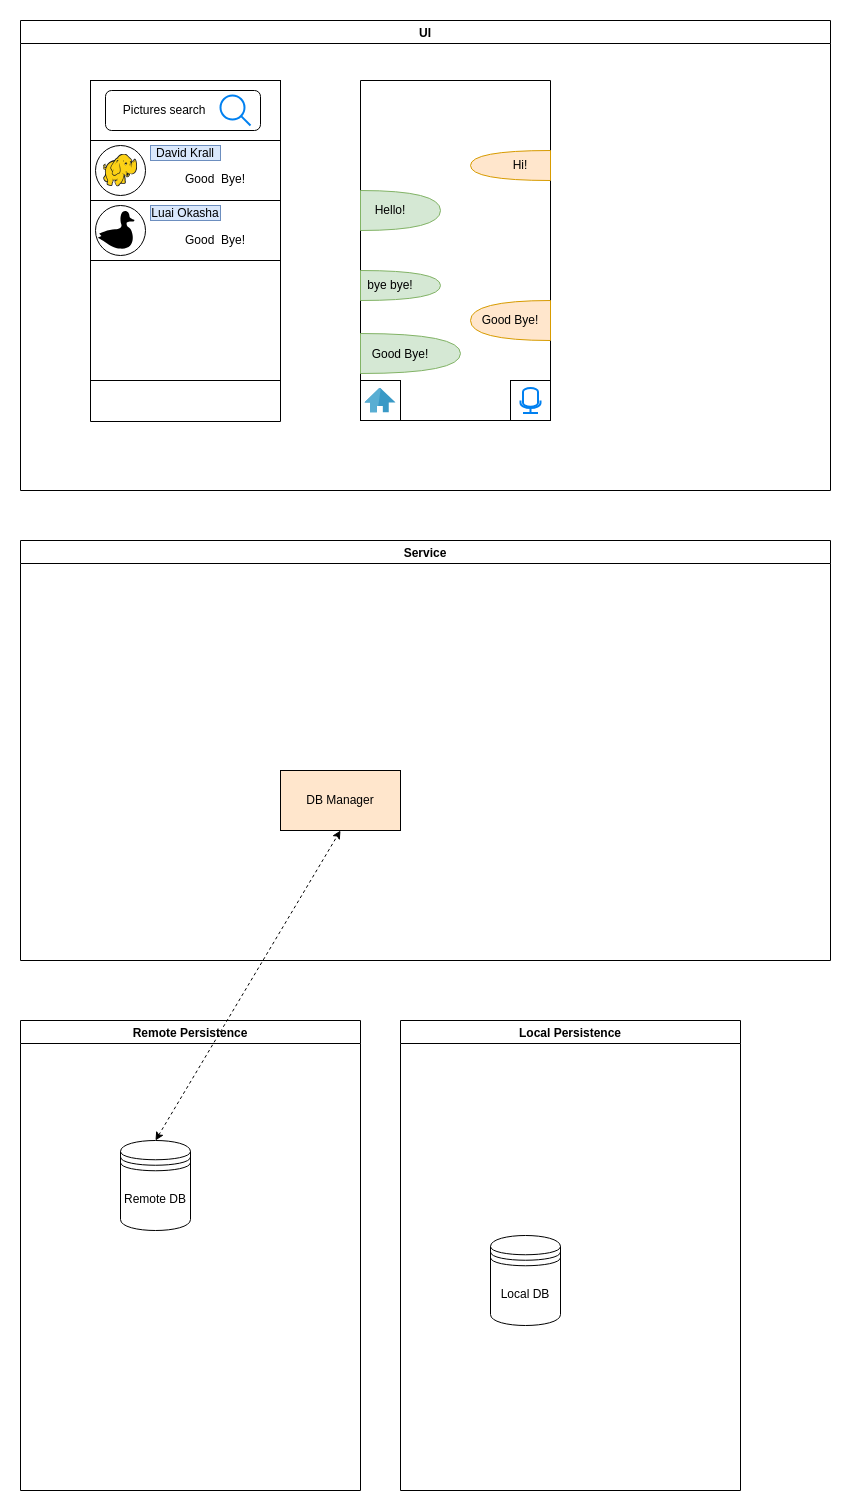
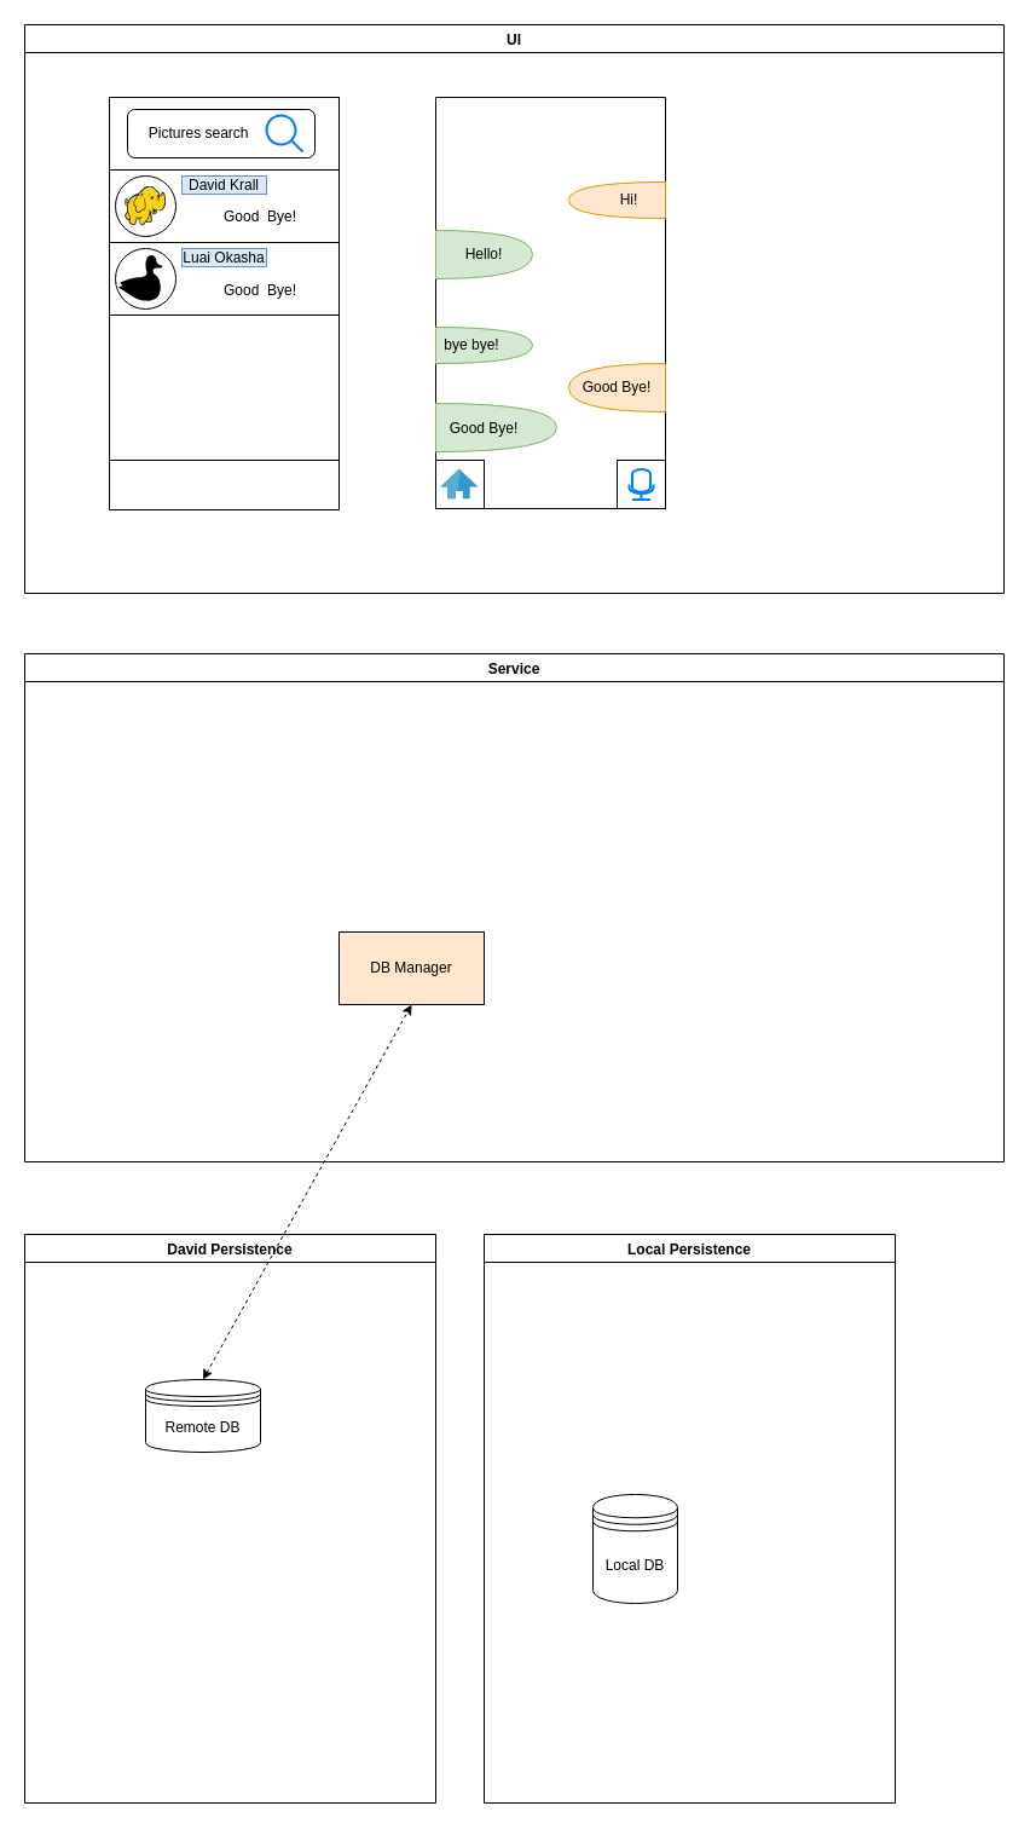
- <mxCell id="29" value="Hello!" style="text;html=1;whiteSpace=wrap;strokeColor=none;fillColor=none;align=center;verticalAlign=middle;rounded=0;" parent="20" vertex="1"><mxGeometry y="115" width="60" height="30" as="geometry" /></mxCell>
+ <mxCell id="29" value="Hello!" style="text;html=1;whiteSpace=wrap;strokeColor=none;fillColor=none;align=center;verticalAlign=middle;rounded=0;" parent="20" vertex="1"><mxGeometry x="10" y="115" width="60" height="30" as="geometry" /></mxCell>
- <mxCell id="37" value="Remote Persistence" style="swimlane;" parent="1" vertex="1"><mxGeometry x="20" y="1020" width="340" height="470" as="geometry" /></mxCell>
+ <mxCell id="37" value="David Persistence" style="swimlane;" parent="1" vertex="1"><mxGeometry x="20" y="1020" width="340" height="470" as="geometry" /></mxCell>
- <mxCell id="38" value="Remote DB" style="shape=datastore;whiteSpace=wrap;html=1;" parent="37" vertex="1"><mxGeometry x="100" y="120" width="70" height="90" as="geometry" /></mxCell>
+ <mxCell id="38" value="Remote DB" style="shape=datastore;whiteSpace=wrap;html=1;" parent="37" vertex="1"><mxGeometry x="100" y="120" width="95" height="60" as="geometry" /></mxCell>
